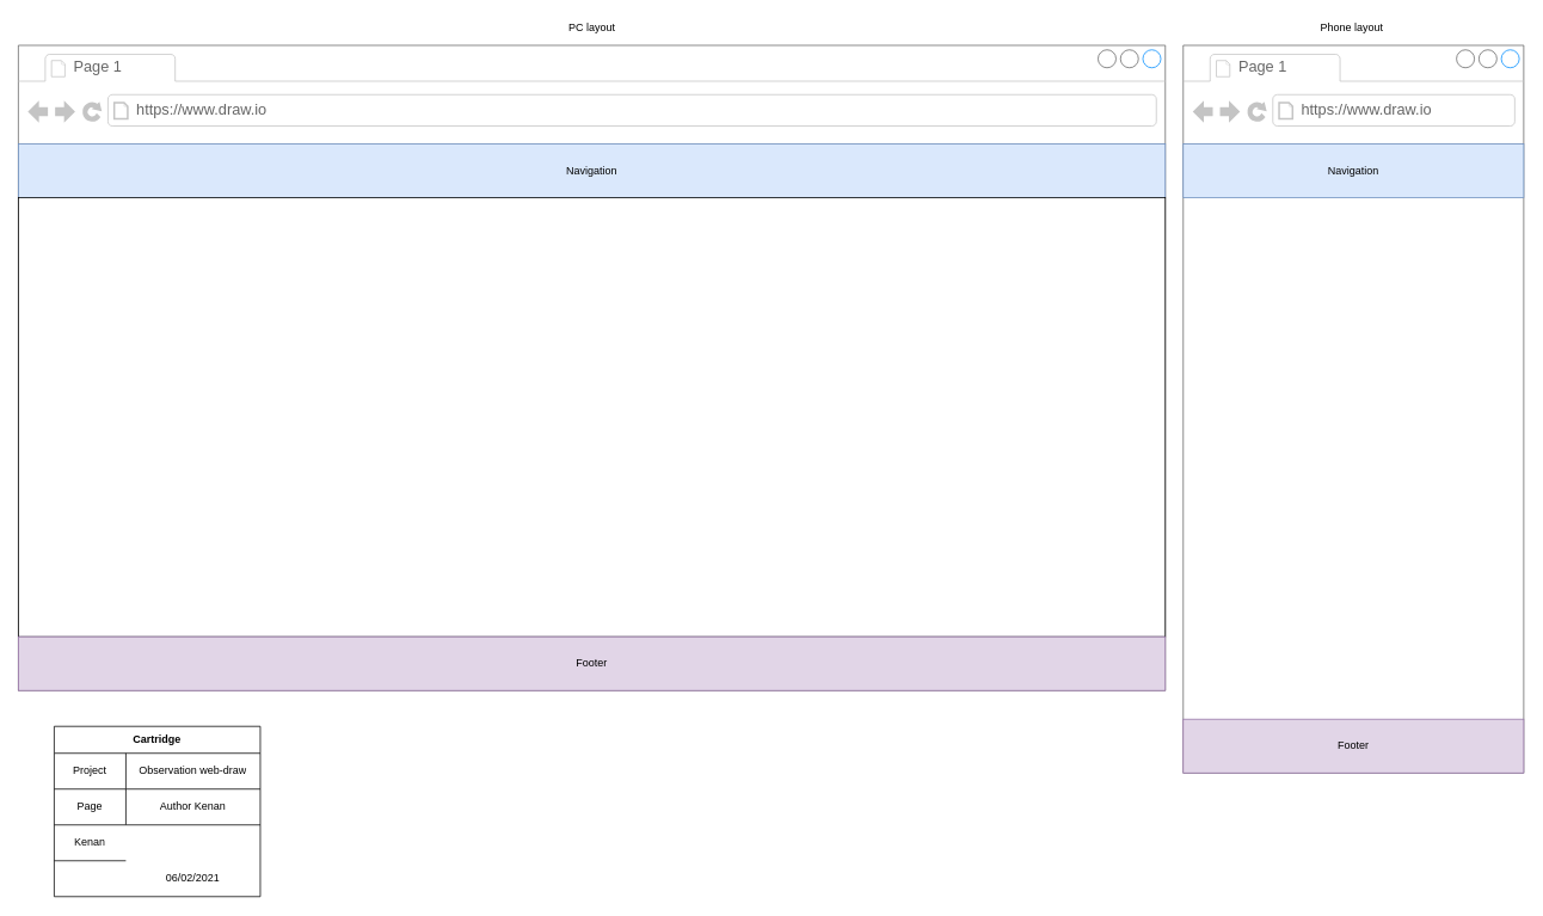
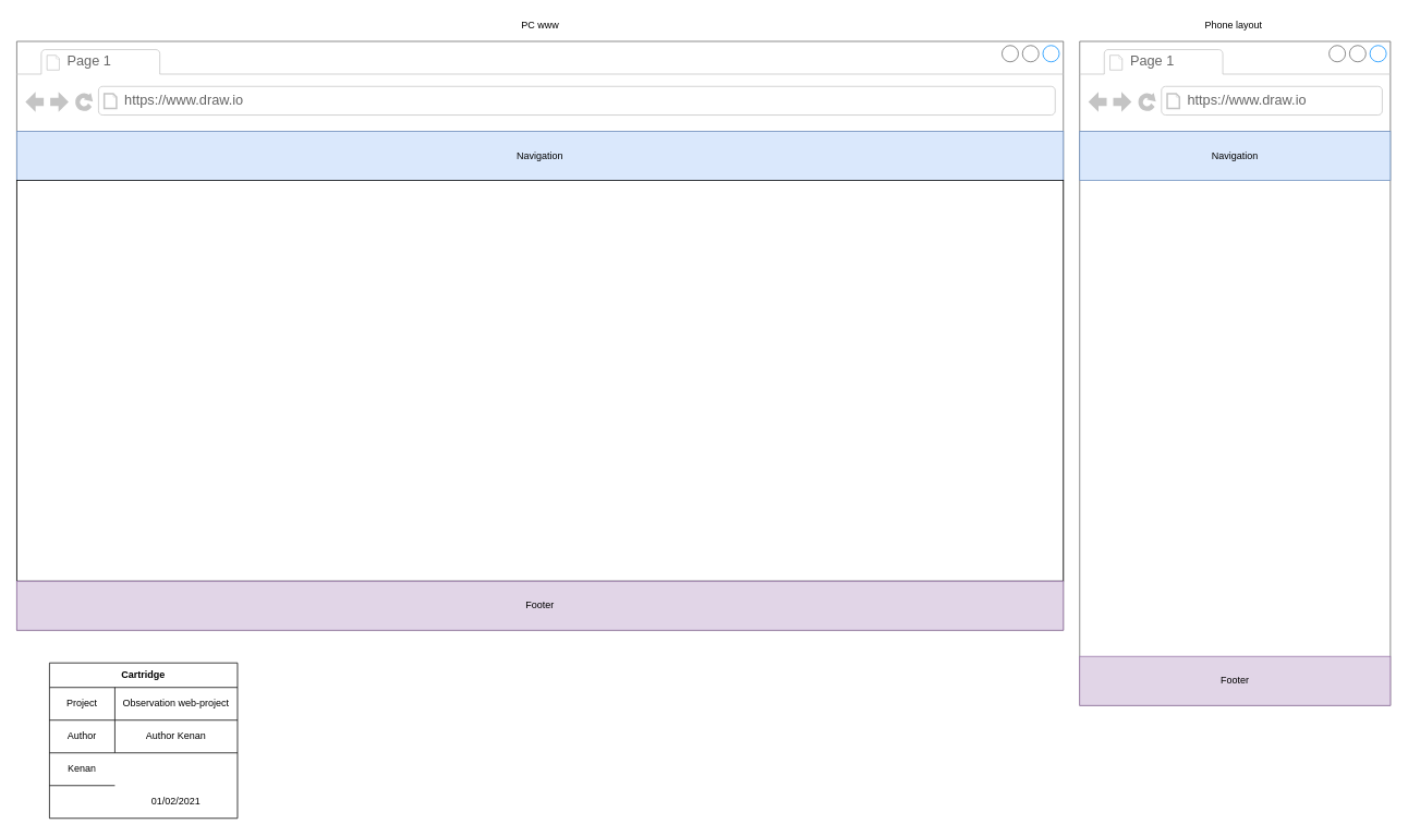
- <mxCell id="14" value="PC layout" style="text;html=1;align=center;verticalAlign=middle;resizable=0;points=[];autosize=1;" parent="1" vertex="1"><mxGeometry x="625" y="20" width="70" height="20" as="geometry" /></mxCell>
+ <mxCell id="14" value="PC www" style="text;html=1;align=center;verticalAlign=middle;resizable=0;points=[];autosize=1;" parent="1" vertex="1"><mxGeometry x="625" y="20" width="70" height="20" as="geometry" /></mxCell>
- <mxCell id="18" value="Observation web-draw" style="shape=partialRectangle;html=1;whiteSpace=wrap;connectable=0;fillColor=none;top=0;left=0;bottom=0;right=0;overflow=hidden;" parent="16" vertex="1"><mxGeometry x="80" width="150" height="40" as="geometry" /></mxCell>
+ <mxCell id="18" value="Observation web-project" style="shape=partialRectangle;html=1;whiteSpace=wrap;connectable=0;fillColor=none;top=0;left=0;bottom=0;right=0;overflow=hidden;" parent="16" vertex="1"><mxGeometry x="80" width="150" height="40" as="geometry" /></mxCell>
- <mxCell id="20" value="Page" style="shape=partialRectangle;html=1;whiteSpace=wrap;connectable=0;fillColor=none;top=0;left=0;bottom=0;right=0;overflow=hidden;" parent="19" vertex="1"><mxGeometry width="80" height="40" as="geometry" /></mxCell>
+ <mxCell id="20" value="Author" style="shape=partialRectangle;html=1;whiteSpace=wrap;connectable=0;fillColor=none;top=0;left=0;bottom=0;right=0;overflow=hidden;" parent="19" vertex="1"><mxGeometry width="80" height="40" as="geometry" /></mxCell>
- <mxCell id="25" value="06/02/2021" style="shape=partialRectangle;html=1;whiteSpace=wrap;connectable=0;fillColor=none;top=0;left=0;bottom=0;right=0;overflow=hidden;" parent="24" vertex="1"><mxGeometry x="80" width="150" height="40" as="geometry" /></mxCell>
+ <mxCell id="25" value="01/02/2021" style="shape=partialRectangle;html=1;whiteSpace=wrap;connectable=0;fillColor=none;top=0;left=0;bottom=0;right=0;overflow=hidden;" parent="24" vertex="1"><mxGeometry x="80" width="150" height="40" as="geometry" /></mxCell>
